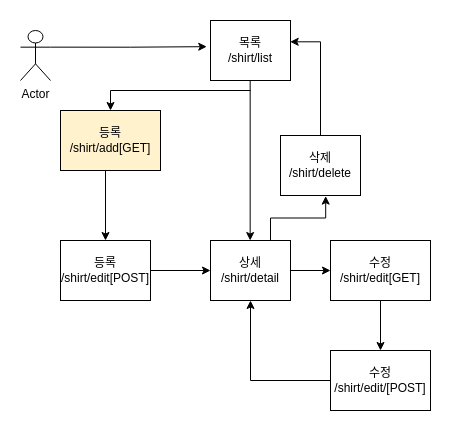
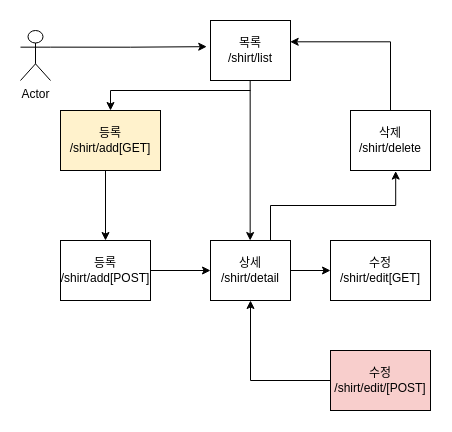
- <mxCell id="13" value="삭제&lt;br&gt;/shirt/delete" style="rounded=0;whiteSpace=wrap;html=1;" vertex="1" parent="1"><mxGeometry x="280" y="135" width="80" height="60" as="geometry" /></mxCell>
+ <mxCell id="13" value="삭제&lt;br&gt;/shirt/delete" style="rounded=0;whiteSpace=wrap;html=1;" vertex="1" parent="1"><mxGeometry x="350" y="110" width="80" height="60" as="geometry" /></mxCell>
- <mxCell id="11" value="등록&lt;br&gt;/shirt/edit[POST]" style="rounded=0;whiteSpace=wrap;html=1;" vertex="1" parent="1"><mxGeometry x="60" y="240" width="90" height="60" as="geometry" /></mxCell>
+ <mxCell id="11" value="등록&lt;br&gt;/shirt/add[POST]" style="rounded=0;whiteSpace=wrap;html=1;" vertex="1" parent="1"><mxGeometry x="60" y="240" width="90" height="60" as="geometry" /></mxCell>
- <mxCell id="14" style="edgeStyle=orthogonalEdgeStyle;rounded=0;orthogonalLoop=1;jettySize=auto;html=1;" edge="1" parent="1" source="15" target="17"><mxGeometry relative="1" as="geometry" /></mxCell>
- <mxCell id="17" value="수정&lt;br&gt;/shirt/edit/[POST]" style="rounded=0;whiteSpace=wrap;html=1;" vertex="1" parent="1"><mxGeometry x="330" y="350" width="100" height="60" as="geometry" /></mxCell>
+ <mxCell id="17" value="수정&lt;br&gt;/shirt/edit/[POST]" style="rounded=0;whiteSpace=wrap;html=1;fillColor=#f8cecc;" vertex="1" parent="1"><mxGeometry x="330" y="350" width="100" height="60" as="geometry" /></mxCell>
